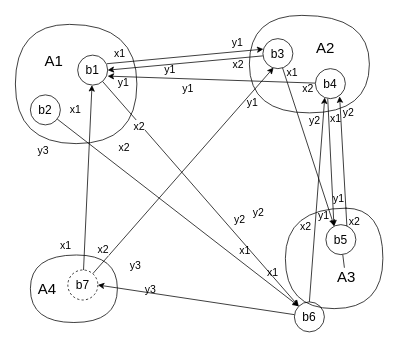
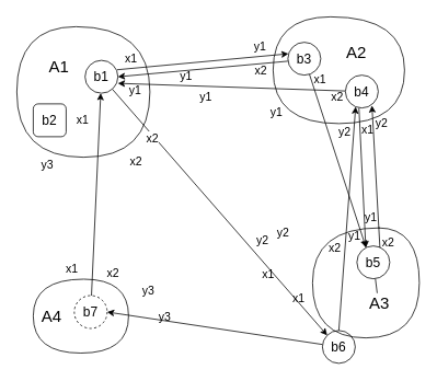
- <mxCell id="7" value="&lt;font style=&quot;font-size: 16px;&quot;&gt;&lt;font style=&quot;font-size: 16px;&quot;&gt;b2&lt;/font&gt;&lt;/font&gt;" style="ellipse;whiteSpace=wrap;html=1;aspect=fixed;fontSize=16;" vertex="1" parent="1"><mxGeometry x="40" y="126" width="40" height="40" as="geometry" /></mxCell>
+ <mxCell id="7" value="&lt;font style=&quot;font-size: 16px;&quot;&gt;&lt;font style=&quot;font-size: 16px;&quot;&gt;b2&lt;/font&gt;&lt;/font&gt;" style="whiteSpace=wrap;html=1;aspect=fixed;fontSize=16;rounded=1;" vertex="1" parent="1"><mxGeometry x="40" y="126" width="40" height="40" as="geometry" /></mxCell>
- <mxCell id="9" style="edgeStyle=none;orthogonalLoop=1;jettySize=auto;html=1;entryX=0.356;entryY=0.97;entryDx=0;entryDy=0;entryPerimeter=0;strokeColor=default;fontSize=14;" edge="1" parent="1" source="10" target="16"><mxGeometry relative="1" as="geometry" /></mxCell>
- <mxCell id="6" style="edgeStyle=none;rounded=0;orthogonalLoop=1;jettySize=auto;html=1;fontSize=14;entryX=0;entryY=0;entryDx=0;entryDy=0;" edge="1" parent="1" source="7" target="13"><mxGeometry relative="1" as="geometry"><mxPoint x="340" y="271" as="targetPoint" /></mxGeometry></mxCell>
